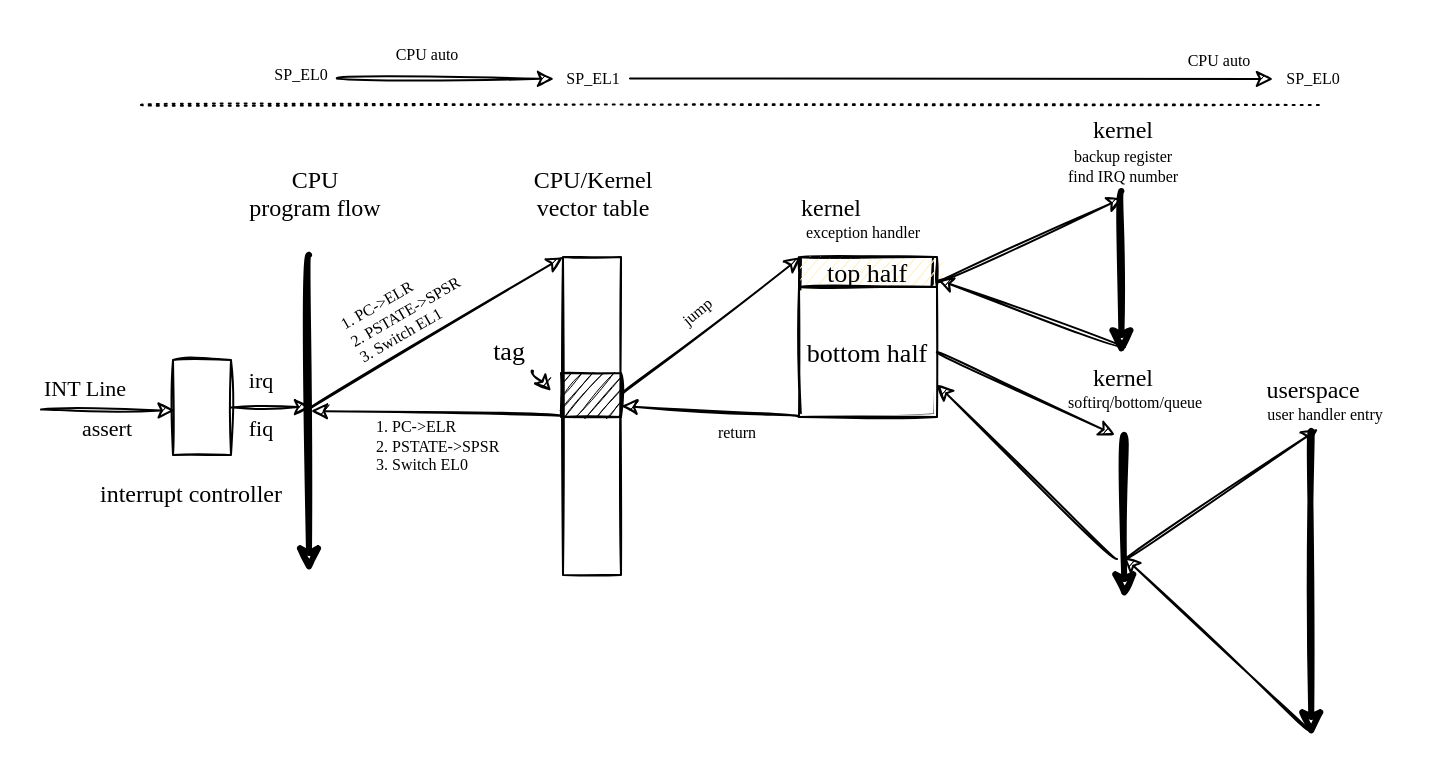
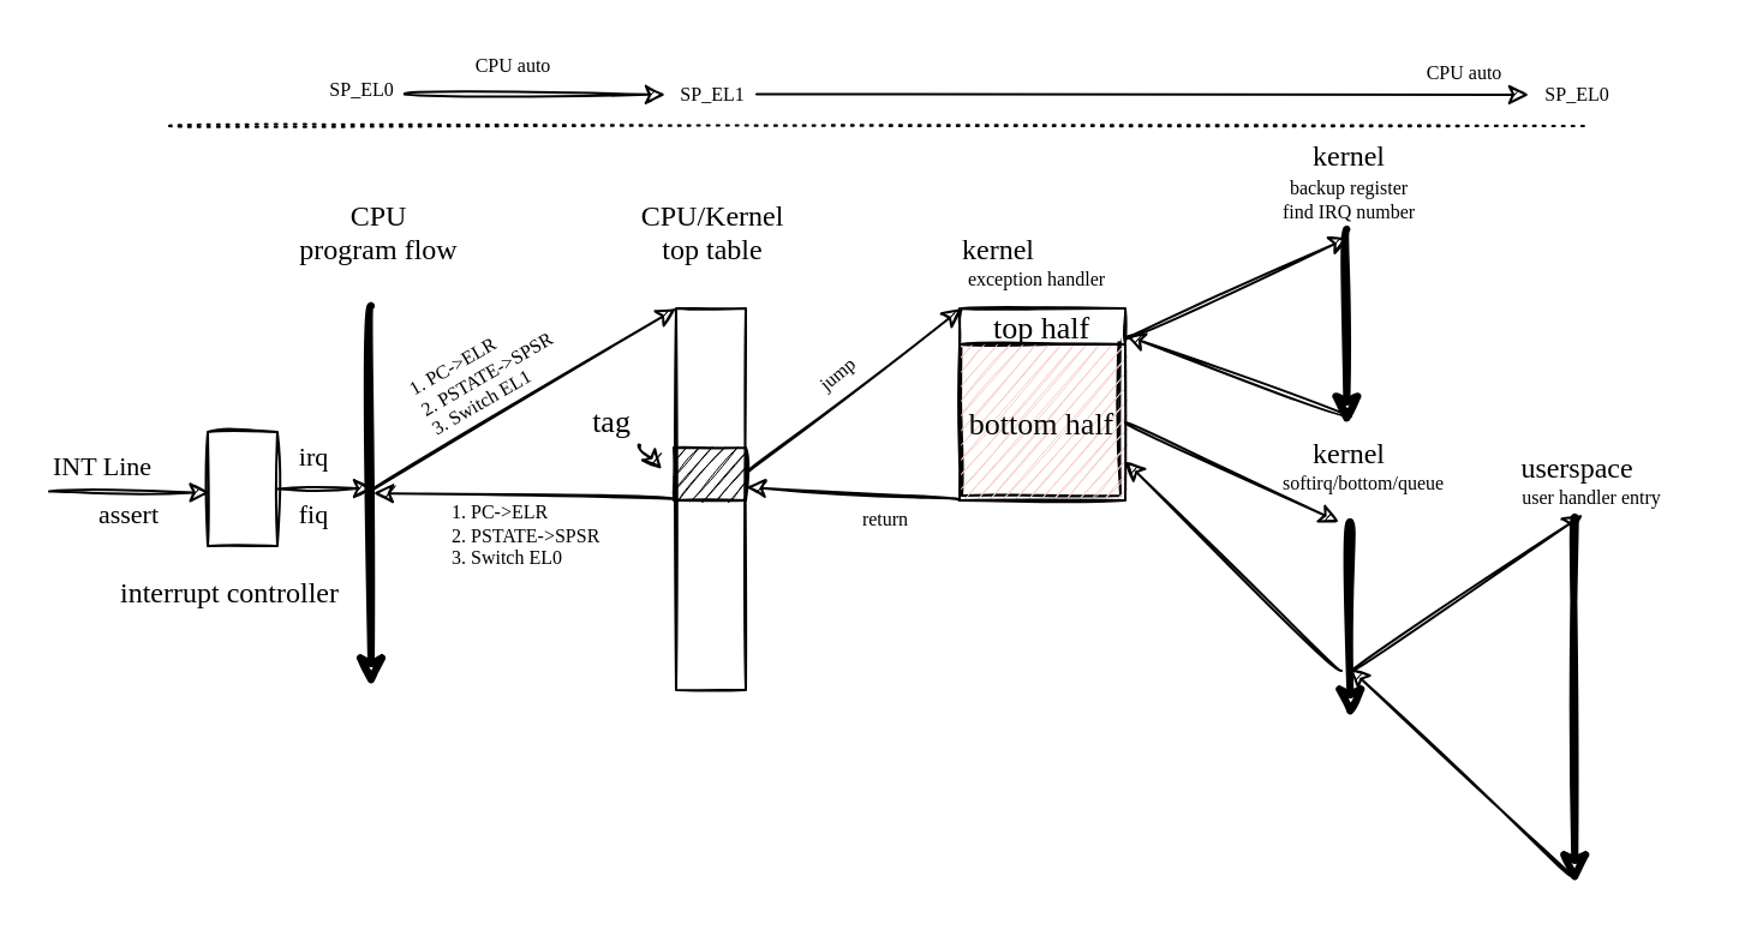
- <mxCell id="8" value="vector table" style="text;html=1;align=center;verticalAlign=middle;resizable=0;points=[];autosize=1;strokeColor=none;fillColor=none;fontFamily=Comic Sans MS;" parent="1" vertex="1"><mxGeometry x="256" y="95" width="79" height="18" as="geometry" /></mxCell>
+ <mxCell id="8" value="top table" style="text;html=1;align=center;verticalAlign=middle;resizable=0;points=[];autosize=1;strokeColor=none;fillColor=none;fontFamily=Comic Sans MS;" parent="1" vertex="1"><mxGeometry x="256" y="95" width="79" height="18" as="geometry" /></mxCell>
- <mxCell id="19" value="top half" style="rounded=0;whiteSpace=wrap;html=1;sketch=1;fontFamily=Comic Sans MS;fontSize=13;fillColor=#fff2cc;" parent="1" vertex="1"><mxGeometry x="399" y="128" width="69" height="15" as="geometry" /></mxCell>
+ <mxCell id="19" value="top half" style="rounded=0;whiteSpace=wrap;html=1;sketch=1;fontFamily=Comic Sans MS;fontSize=13;" parent="1" vertex="1"><mxGeometry x="399" y="128" width="69" height="15" as="geometry" /></mxCell>
- <mxCell id="20" value="bottom half" style="rounded=0;whiteSpace=wrap;html=1;sketch=1;fontFamily=Comic Sans MS;fontSize=13;" parent="1" vertex="1"><mxGeometry x="399" y="143" width="69" height="65" as="geometry" /></mxCell>
+ <mxCell id="20" value="bottom half" style="rounded=0;whiteSpace=wrap;html=1;sketch=1;fontFamily=Comic Sans MS;fontSize=13;fillColor=#f8cecc;" parent="1" vertex="1"><mxGeometry x="399" y="143" width="69" height="65" as="geometry" /></mxCell>
